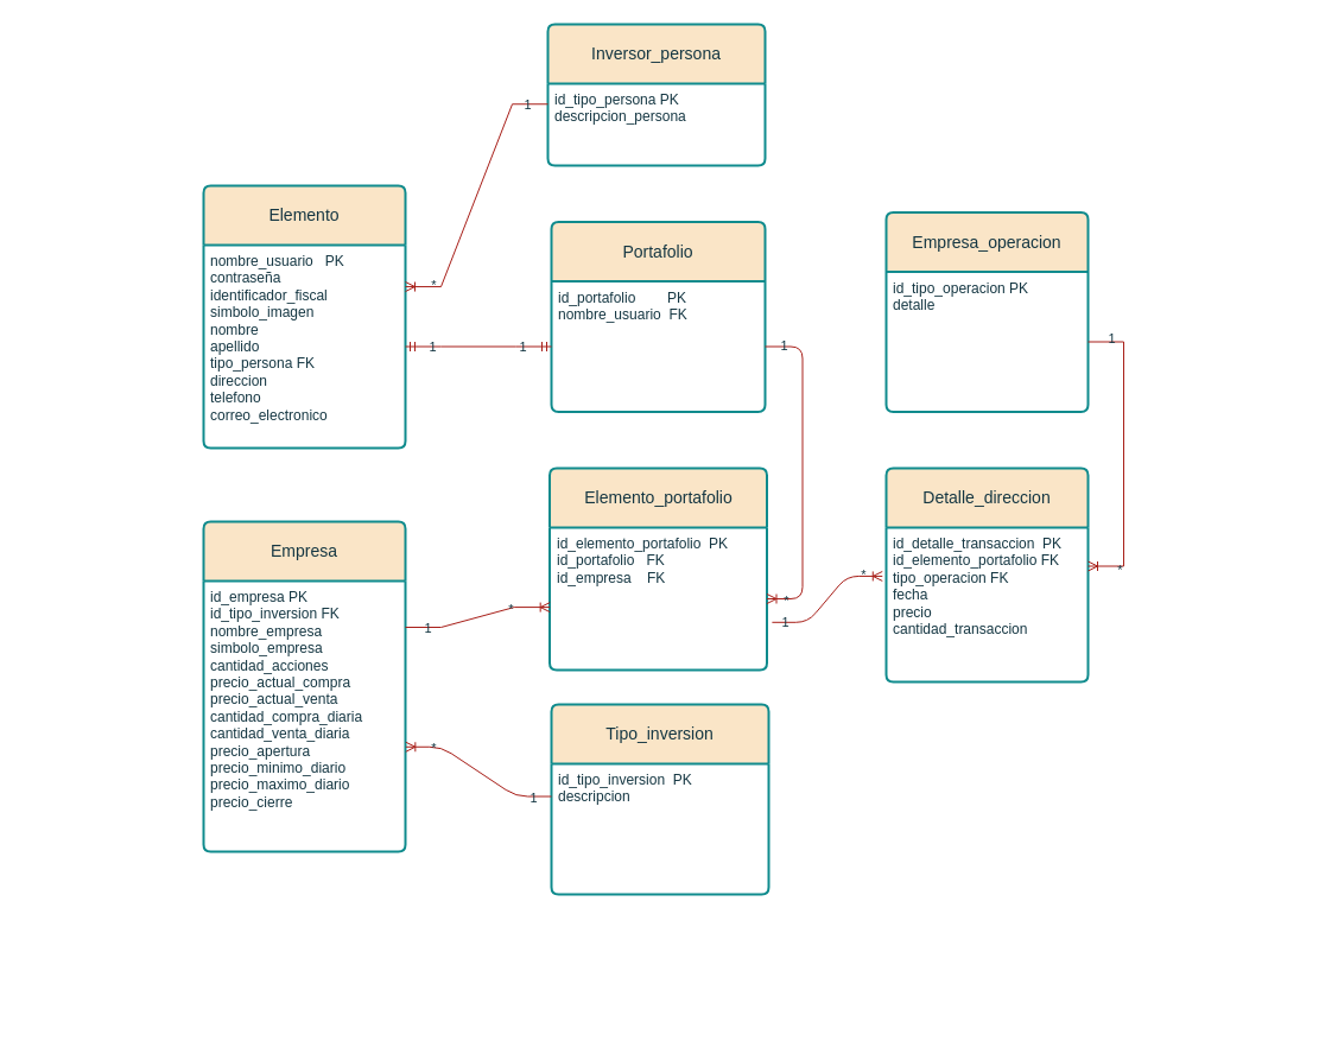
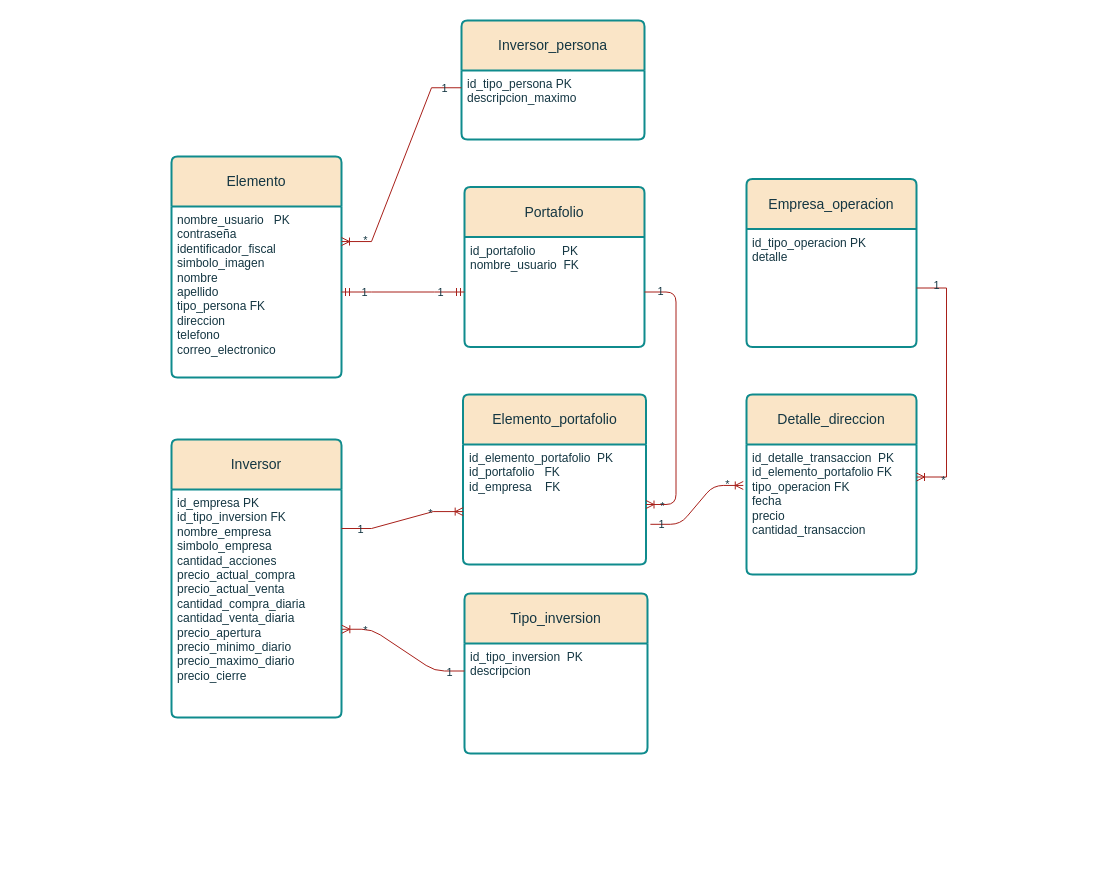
- <mxCell id="29" value="id_tipo_persona PK&lt;div&gt;descripcion_persona&lt;/div&gt;" style="align=left;strokeColor=none;fillColor=none;spacingLeft=4;fontSize=12;verticalAlign=top;resizable=0;rotatable=0;part=1;html=1;labelBackgroundColor=none;fontColor=#143642;" parent="28" vertex="1"><mxGeometry y="50" width="183" height="69" as="geometry" /></mxCell>
+ <mxCell id="29" value="id_tipo_persona PK&lt;div&gt;descripcion_maximo&lt;/div&gt;" style="align=left;strokeColor=none;fillColor=none;spacingLeft=4;fontSize=12;verticalAlign=top;resizable=0;rotatable=0;part=1;html=1;labelBackgroundColor=none;fontColor=#143642;" parent="28" vertex="1"><mxGeometry y="50" width="183" height="69" as="geometry" /></mxCell>
- <mxCell id="9" value="Empresa" style="swimlane;childLayout=stackLayout;horizontal=1;startSize=50;horizontalStack=0;rounded=1;fontSize=14;fontStyle=0;strokeWidth=2;resizeParent=0;resizeLast=1;shadow=0;dashed=0;align=center;arcSize=4;whiteSpace=wrap;html=1;labelBackgroundColor=none;fillColor=#FAE5C7;strokeColor=#0F8B8D;fontColor=#143642;" parent="1" vertex="1"><mxGeometry x="171" y="439" width="170" height="278" as="geometry" /></mxCell>
+ <mxCell id="9" value="Inversor" style="swimlane;childLayout=stackLayout;horizontal=1;startSize=50;horizontalStack=0;rounded=1;fontSize=14;fontStyle=0;strokeWidth=2;resizeParent=0;resizeLast=1;shadow=0;dashed=0;align=center;arcSize=4;whiteSpace=wrap;html=1;labelBackgroundColor=none;fillColor=#FAE5C7;strokeColor=#0F8B8D;fontColor=#143642;" parent="1" vertex="1"><mxGeometry x="171" y="439" width="170" height="278" as="geometry" /></mxCell>
